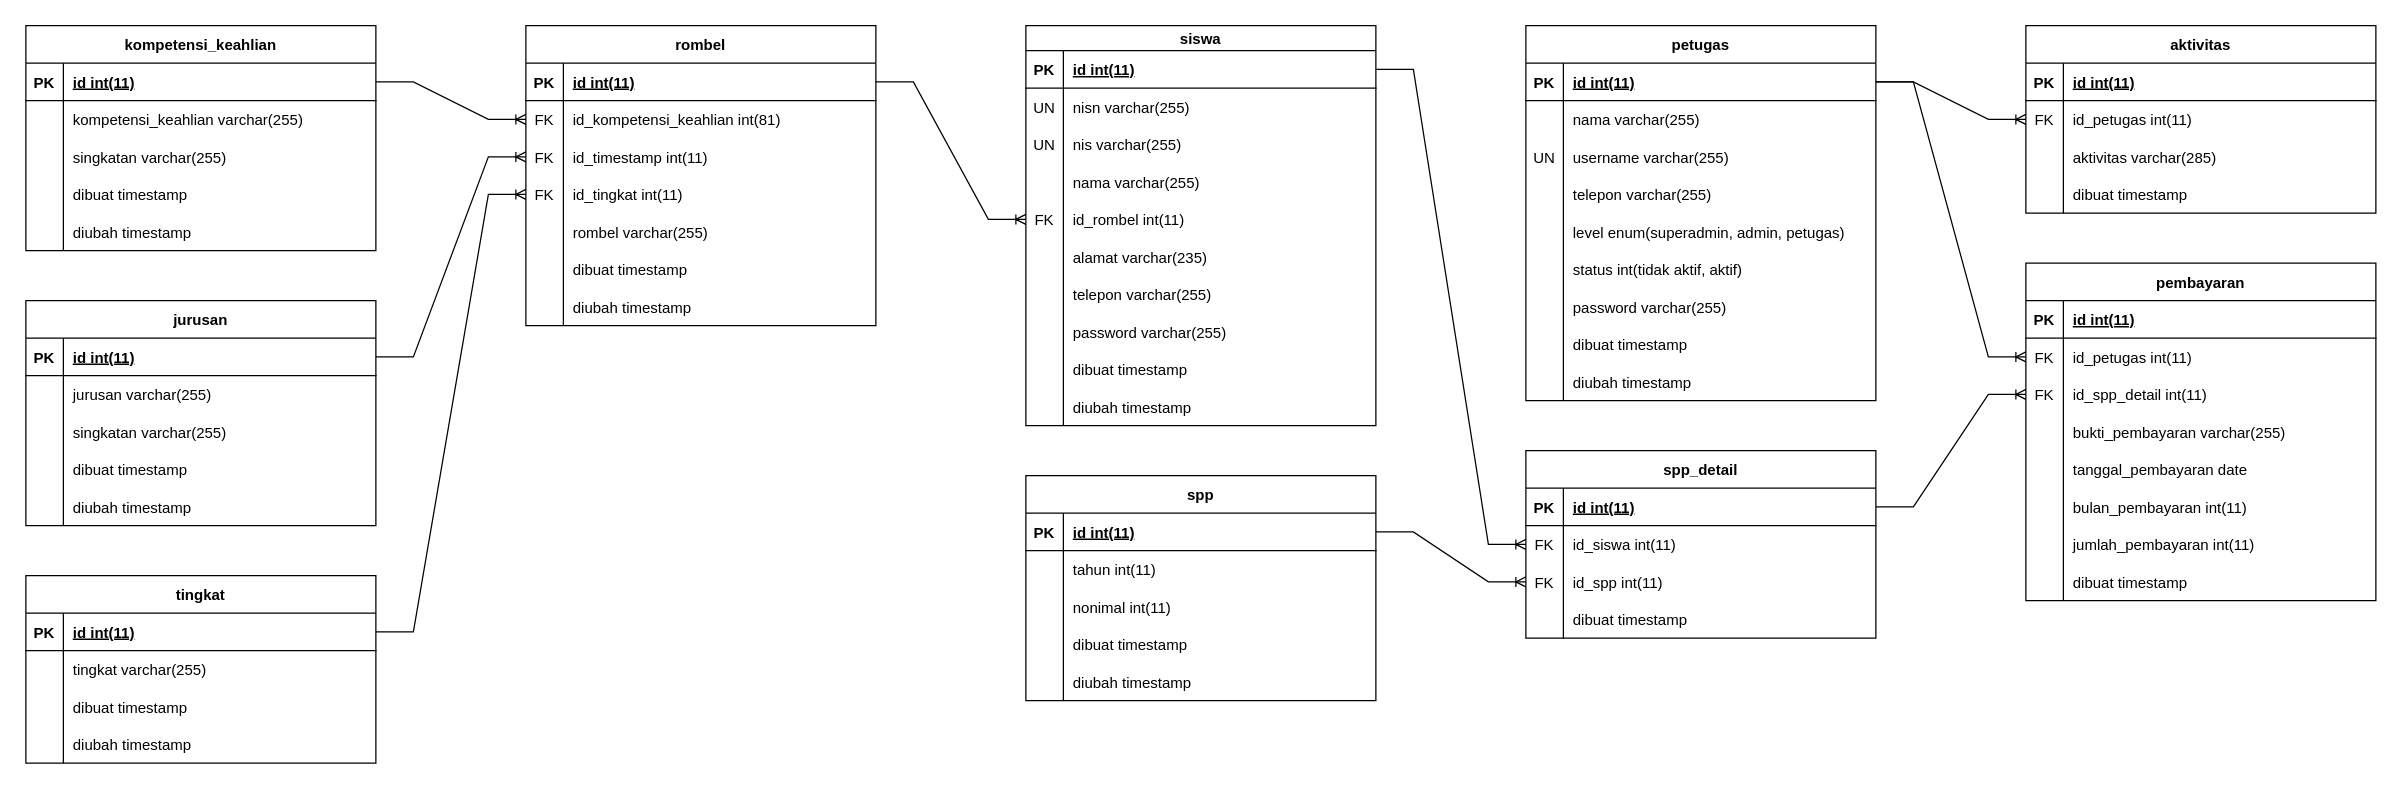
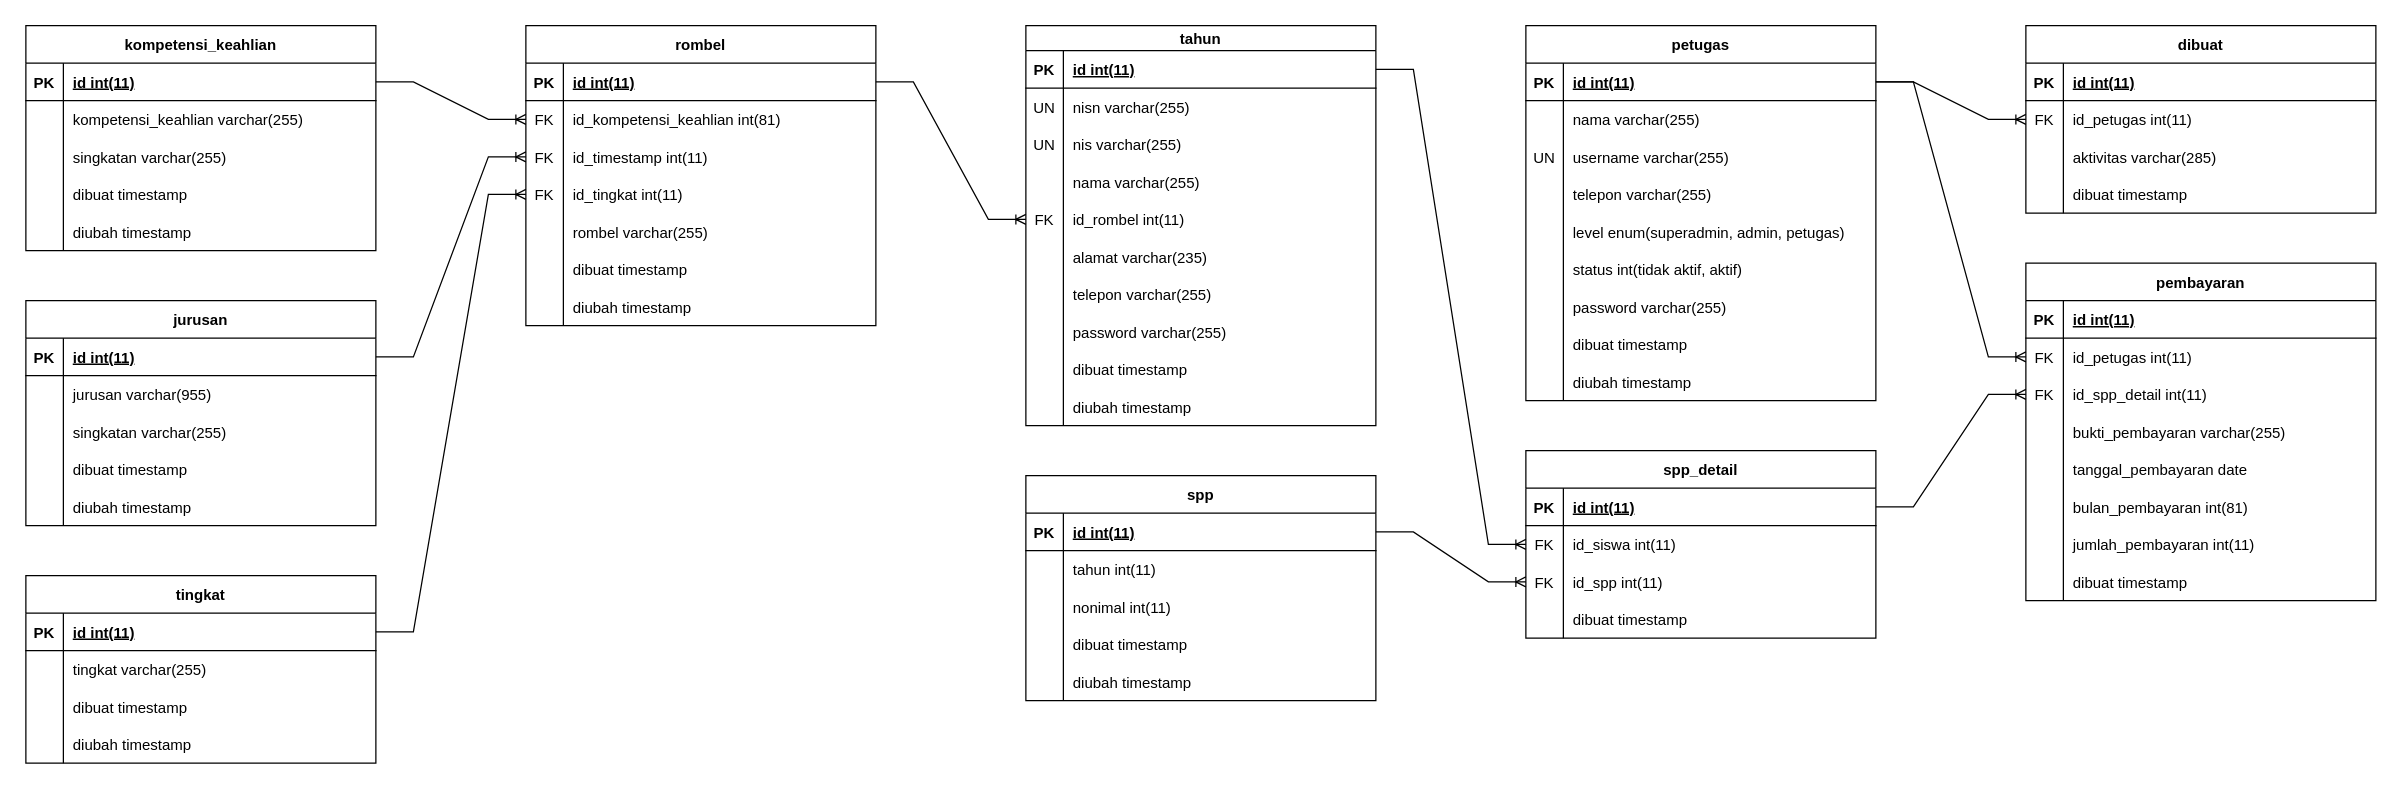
- <mxCell id="72" value="siswa" style="shape=table;startSize=20;container=1;collapsible=1;childLayout=tableLayout;fixedRows=1;rowLines=0;fontStyle=1;align=center;resizeLast=1;" parent="1" vertex="1"><mxGeometry x="820" y="20" width="280" height="320" as="geometry"><mxRectangle x="120" y="120" width="100" height="30" as="alternateBounds" /></mxGeometry></mxCell>
+ <mxCell id="72" value="tahun" style="shape=table;startSize=20;container=1;collapsible=1;childLayout=tableLayout;fixedRows=1;rowLines=0;fontStyle=1;align=center;resizeLast=1;" parent="1" vertex="1"><mxGeometry x="820" y="20" width="280" height="320" as="geometry"><mxRectangle x="120" y="120" width="100" height="30" as="alternateBounds" /></mxGeometry></mxCell>
- <mxCell id="173" value="aktivitas" style="shape=table;startSize=30;container=1;collapsible=1;childLayout=tableLayout;fixedRows=1;rowLines=0;fontStyle=1;align=center;resizeLast=1;" parent="1" vertex="1"><mxGeometry x="1620" y="20" width="280" height="150" as="geometry"><mxRectangle x="120" y="120" width="100" height="30" as="alternateBounds" /></mxGeometry></mxCell>
+ <mxCell id="173" value="dibuat" style="shape=table;startSize=30;container=1;collapsible=1;childLayout=tableLayout;fixedRows=1;rowLines=0;fontStyle=1;align=center;resizeLast=1;" parent="1" vertex="1"><mxGeometry x="1620" y="20" width="280" height="150" as="geometry"><mxRectangle x="120" y="120" width="100" height="30" as="alternateBounds" /></mxGeometry></mxCell>
- <mxCell id="46" value="jurusan varchar(255)" style="shape=partialRectangle;connectable=0;fillColor=none;top=0;left=0;bottom=0;right=0;align=left;spacingLeft=6;overflow=hidden;" parent="44" vertex="1"><mxGeometry x="30" width="250" height="30" as="geometry"><mxRectangle width="250" height="30" as="alternateBounds" /></mxGeometry></mxCell>
+ <mxCell id="46" value="jurusan varchar(955)" style="shape=partialRectangle;connectable=0;fillColor=none;top=0;left=0;bottom=0;right=0;align=left;spacingLeft=6;overflow=hidden;" parent="44" vertex="1"><mxGeometry x="30" width="250" height="30" as="geometry"><mxRectangle width="250" height="30" as="alternateBounds" /></mxGeometry></mxCell>
- <mxCell id="122" value="bulan_pembayaran int(11)" style="shape=partialRectangle;connectable=0;fillColor=none;top=0;left=0;bottom=0;right=0;align=left;spacingLeft=6;overflow=hidden;" parent="120" vertex="1"><mxGeometry x="30" width="250" height="30" as="geometry"><mxRectangle width="250" height="30" as="alternateBounds" /></mxGeometry></mxCell>
+ <mxCell id="122" value="bulan_pembayaran int(81)" style="shape=partialRectangle;connectable=0;fillColor=none;top=0;left=0;bottom=0;right=0;align=left;spacingLeft=6;overflow=hidden;" parent="120" vertex="1"><mxGeometry x="30" width="250" height="30" as="geometry"><mxRectangle width="250" height="30" as="alternateBounds" /></mxGeometry></mxCell>
